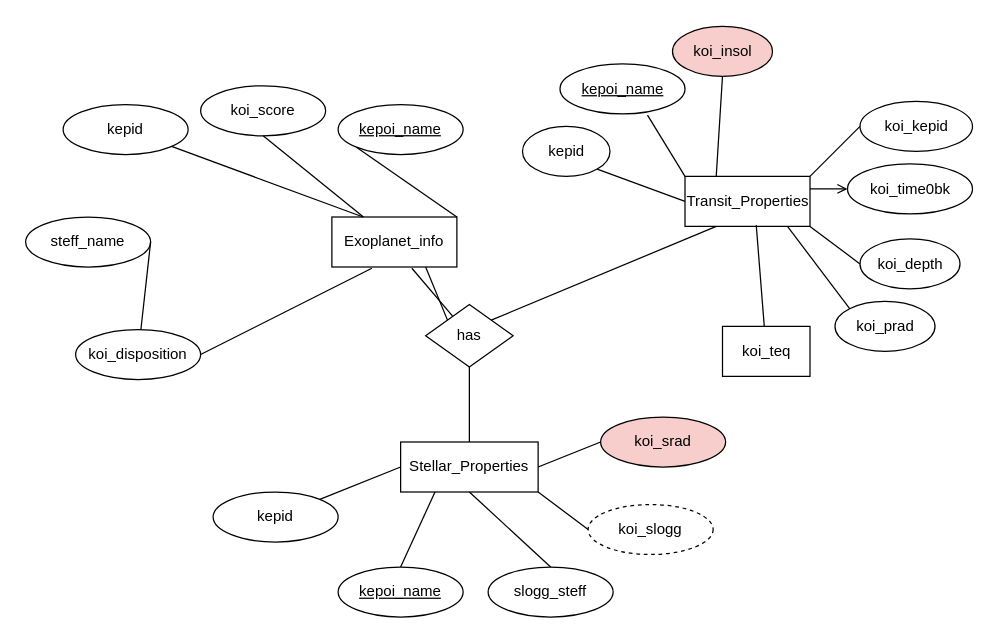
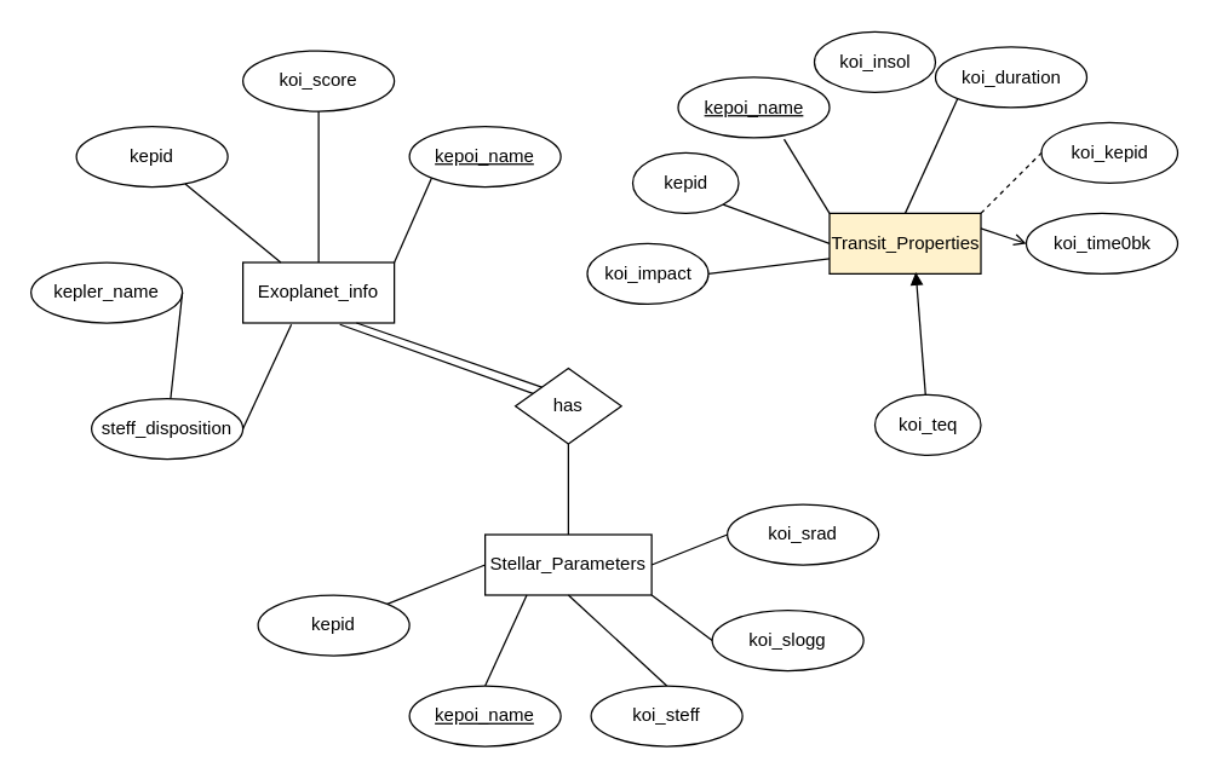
- <mxCell id="24" value="koi_insol" style="ellipse;whiteSpace=wrap;html=1;align=center;fillColor=#f8cecc;" vertex="1" parent="1"><mxGeometry x="537.5" y="20.5" width="80" height="40" as="geometry" /></mxCell>
+ <mxCell id="24" value="koi_insol" style="ellipse;whiteSpace=wrap;html=1;align=center;" vertex="1" parent="1"><mxGeometry x="537.5" y="20.5" width="80" height="40" as="geometry" /></mxCell>
+ <mxCell id="20" value="koi_duration" style="ellipse;whiteSpace=wrap;html=1;align=center;" vertex="1" parent="1"><mxGeometry x="617.5" y="30.5" width="100" height="40" as="geometry" /></mxCell>
- <mxCell id="9" value="koi_score" style="ellipse;whiteSpace=wrap;html=1;align=center;" vertex="1" parent="1"><mxGeometry x="160" y="68" width="100" height="40" as="geometry" /></mxCell>
+ <mxCell id="9" value="koi_score" style="ellipse;whiteSpace=wrap;html=1;align=center;" vertex="1" parent="1"><mxGeometry x="160" y="33" width="100" height="40" as="geometry" /></mxCell>
- <mxCell id="28" value="" style="endArrow=none;html=1;entryX=0.5;entryY=1;entryDx=0;entryDy=0;exitX=0.25;exitY=0;exitDx=0;exitDy=0;" edge="1" parent="1" source="3" target="24"><mxGeometry width="50" height="50" relative="1" as="geometry"><mxPoint x="337.5" y="320.5" as="sourcePoint" /><mxPoint x="387.5" y="270.5" as="targetPoint" /></mxGeometry></mxCell>
+ <mxCell id="29" value="" style="endArrow=none;html=1;entryX=0;entryY=1;entryDx=0;entryDy=0;exitX=0.5;exitY=0;exitDx=0;exitDy=0;" edge="1" parent="1" source="3" target="20"><mxGeometry width="50" height="50" relative="1" as="geometry"><mxPoint x="337.5" y="320.5" as="sourcePoint" /><mxPoint x="437.5" y="230.5" as="targetPoint" /></mxGeometry></mxCell>
- <mxCell id="30" value="" style="endArrow=none;html=1;entryX=0;entryY=0.5;entryDx=0;entryDy=0;exitX=1;exitY=0;exitDx=0;exitDy=0;" edge="1" parent="1" source="3" target="17"><mxGeometry width="50" height="50" relative="1" as="geometry"><mxPoint x="337.5" y="320.5" as="sourcePoint" /><mxPoint x="387.5" y="270.5" as="targetPoint" /></mxGeometry></mxCell>
+ <mxCell id="30" value="" style="endArrow=none;html=1;entryX=0;entryY=0.5;entryDx=0;entryDy=0;exitX=1;exitY=0;exitDx=0;exitDy=0;dashed=1;" edge="1" parent="1" source="3" target="17"><mxGeometry width="50" height="50" relative="1" as="geometry"><mxPoint x="337.5" y="320.5" as="sourcePoint" /><mxPoint x="387.5" y="270.5" as="targetPoint" /></mxGeometry></mxCell>
- <mxCell id="18" value="koi_time0bk" style="ellipse;whiteSpace=wrap;html=1;align=center;" vertex="1" parent="1"><mxGeometry x="677.5" y="130.5" width="100" height="40" as="geometry" /></mxCell>
+ <mxCell id="18" value="koi_time0bk" style="ellipse;whiteSpace=wrap;html=1;align=center;" vertex="1" parent="1"><mxGeometry x="677.5" y="140.5" width="100" height="40" as="geometry" /></mxCell>
- <mxCell id="3" value="Transit_Properties" style="whiteSpace=wrap;html=1;align=center;" vertex="1" parent="1"><mxGeometry x="547.5" y="140.5" width="100" height="40" as="geometry" /></mxCell>
+ <mxCell id="3" value="Transit_Properties" style="whiteSpace=wrap;html=1;align=center;fillColor=#fff2cc;" vertex="1" parent="1"><mxGeometry x="547.5" y="140.5" width="100" height="40" as="geometry" /></mxCell>
+ <mxCell id="25" value="" style="endArrow=none;html=1;entryX=1;entryY=0.5;entryDx=0;entryDy=0;exitX=0;exitY=0.75;exitDx=0;exitDy=0;" edge="1" parent="1" source="3" target="19"><mxGeometry width="50" height="50" relative="1" as="geometry"><mxPoint x="337.5" y="320.5" as="sourcePoint" /><mxPoint x="387.5" y="270.5" as="targetPoint" /></mxGeometry></mxCell>
+ <mxCell id="19" value="koi_impact" style="ellipse;whiteSpace=wrap;html=1;align=center;" vertex="1" parent="1"><mxGeometry x="387.5" y="160.5" width="80" height="40" as="geometry" /></mxCell>
- <mxCell id="34" value="" style="endArrow=none;html=1;entryX=0.57;entryY=0.975;entryDx=0;entryDy=0;entryPerimeter=0;" edge="1" parent="1" source="23" target="3"><mxGeometry width="50" height="50" relative="1" as="geometry"><mxPoint x="337.5" y="320.5" as="sourcePoint" /><mxPoint x="387.5" y="270.5" as="targetPoint" /></mxGeometry></mxCell>
+ <mxCell id="34" value="" style="endArrow=block;html=1;entryX=0.57;entryY=0.975;entryDx=0;entryDy=0;entryPerimeter=0;" edge="1" parent="1" source="23" target="3"><mxGeometry width="50" height="50" relative="1" as="geometry"><mxPoint x="337.5" y="320.5" as="sourcePoint" /><mxPoint x="387.5" y="270.5" as="targetPoint" /></mxGeometry></mxCell>
- <mxCell id="6" value="steff_name" style="ellipse;whiteSpace=wrap;html=1;align=center;" vertex="1" parent="1"><mxGeometry x="20" y="173" width="100" height="40" as="geometry" /></mxCell>
+ <mxCell id="6" value="kepler_name" style="ellipse;whiteSpace=wrap;html=1;align=center;" vertex="1" parent="1"><mxGeometry x="20" y="173" width="100" height="40" as="geometry" /></mxCell>
- <mxCell id="2" value="Exoplanet_info" style="whiteSpace=wrap;html=1;align=center;" vertex="1" parent="1"><mxGeometry x="265" y="173" width="100" height="40" as="geometry" /></mxCell>
+ <mxCell id="2" value="Exoplanet_info" style="whiteSpace=wrap;html=1;align=center;" vertex="1" parent="1"><mxGeometry x="160" y="173" width="100" height="40" as="geometry" /></mxCell>
- <mxCell id="32" value="" style="endArrow=none;html=1;entryX=0;entryY=0.5;entryDx=0;entryDy=0;exitX=1;exitY=1;exitDx=0;exitDy=0;" edge="1" parent="1" source="3" target="21"><mxGeometry width="50" height="50" relative="1" as="geometry"><mxPoint x="337.5" y="320.5" as="sourcePoint" /><mxPoint x="387.5" y="270.5" as="targetPoint" /></mxGeometry></mxCell>
- <mxCell id="21" value="koi_depth" style="ellipse;whiteSpace=wrap;html=1;align=center;" vertex="1" parent="1"><mxGeometry x="687.5" y="190.5" width="80" height="40" as="geometry" /></mxCell>
- <mxCell id="33" value="" style="endArrow=none;html=1;entryX=0.82;entryY=1;entryDx=0;entryDy=0;entryPerimeter=0;exitX=0;exitY=0;exitDx=0;exitDy=0;" edge="1" parent="1" source="22" target="3"><mxGeometry width="50" height="50" relative="1" as="geometry"><mxPoint x="337.5" y="320.5" as="sourcePoint" /><mxPoint x="387.5" y="270.5" as="targetPoint" /></mxGeometry></mxCell>
- <mxCell id="48" value="" style="endArrow=none;html=1;entryX=0.25;entryY=1;entryDx=0;entryDy=0;exitX=1;exitY=0;exitDx=0;exitDy=0;" edge="1" parent="1" source="45" target="3"><mxGeometry width="50" height="50" relative="1" as="geometry"><mxPoint x="380" y="303" as="sourcePoint" /><mxPoint x="387.5" y="270.5" as="targetPoint" /></mxGeometry></mxCell>
- <mxCell id="22" value="koi_prad" style="ellipse;whiteSpace=wrap;html=1;align=center;" vertex="1" parent="1"><mxGeometry x="667.5" y="240.5" width="80" height="40" as="geometry" /></mxCell>
- <mxCell id="23" value="koi_teq" style="whiteSpace=wrap;html=1;align=center;rounded=0;" vertex="1" parent="1"><mxGeometry x="577.5" y="260.5" width="70" height="40" as="geometry" /></mxCell>
+ <mxCell id="23" value="koi_teq" style="ellipse;whiteSpace=wrap;html=1;align=center;" vertex="1" parent="1"><mxGeometry x="577.5" y="260.5" width="70" height="40" as="geometry" /></mxCell>
- <mxCell id="8" value="koi_disposition" style="ellipse;whiteSpace=wrap;html=1;align=center;" vertex="1" parent="1"><mxGeometry x="60" y="263" width="100" height="40" as="geometry" /></mxCell>
+ <mxCell id="8" value="steff_disposition" style="ellipse;whiteSpace=wrap;html=1;align=center;" vertex="1" parent="1"><mxGeometry x="60" y="263" width="100" height="40" as="geometry" /></mxCell>
- <mxCell id="39" value="koi_srad" style="ellipse;whiteSpace=wrap;html=1;align=center;fillColor=#f8cecc;" vertex="1" parent="1"><mxGeometry x="480" y="333" width="100" height="40" as="geometry" /></mxCell>
+ <mxCell id="39" value="koi_srad" style="ellipse;whiteSpace=wrap;html=1;align=center;" vertex="1" parent="1"><mxGeometry x="480" y="333" width="100" height="40" as="geometry" /></mxCell>
- <mxCell id="4" value="Stellar_Properties" style="whiteSpace=wrap;html=1;align=center;" vertex="1" parent="1"><mxGeometry x="320" y="353" width="110" height="40" as="geometry" /></mxCell>
+ <mxCell id="4" value="Stellar_Parameters" style="whiteSpace=wrap;html=1;align=center;" vertex="1" parent="1"><mxGeometry x="320" y="353" width="110" height="40" as="geometry" /></mxCell>
- <mxCell id="38" value="koi_slogg" style="ellipse;whiteSpace=wrap;html=1;align=center;dashed=1;" vertex="1" parent="1"><mxGeometry x="470" y="403" width="100" height="40" as="geometry" /></mxCell>
+ <mxCell id="38" value="koi_slogg" style="ellipse;whiteSpace=wrap;html=1;align=center;" vertex="1" parent="1"><mxGeometry x="470" y="403" width="100" height="40" as="geometry" /></mxCell>
- <mxCell id="37" value="slogg_steff" style="ellipse;whiteSpace=wrap;html=1;align=center;" vertex="1" parent="1"><mxGeometry x="390" y="453" width="100" height="40" as="geometry" /></mxCell>
+ <mxCell id="37" value="koi_steff" style="ellipse;whiteSpace=wrap;html=1;align=center;" vertex="1" parent="1"><mxGeometry x="390" y="453" width="100" height="40" as="geometry" /></mxCell>
